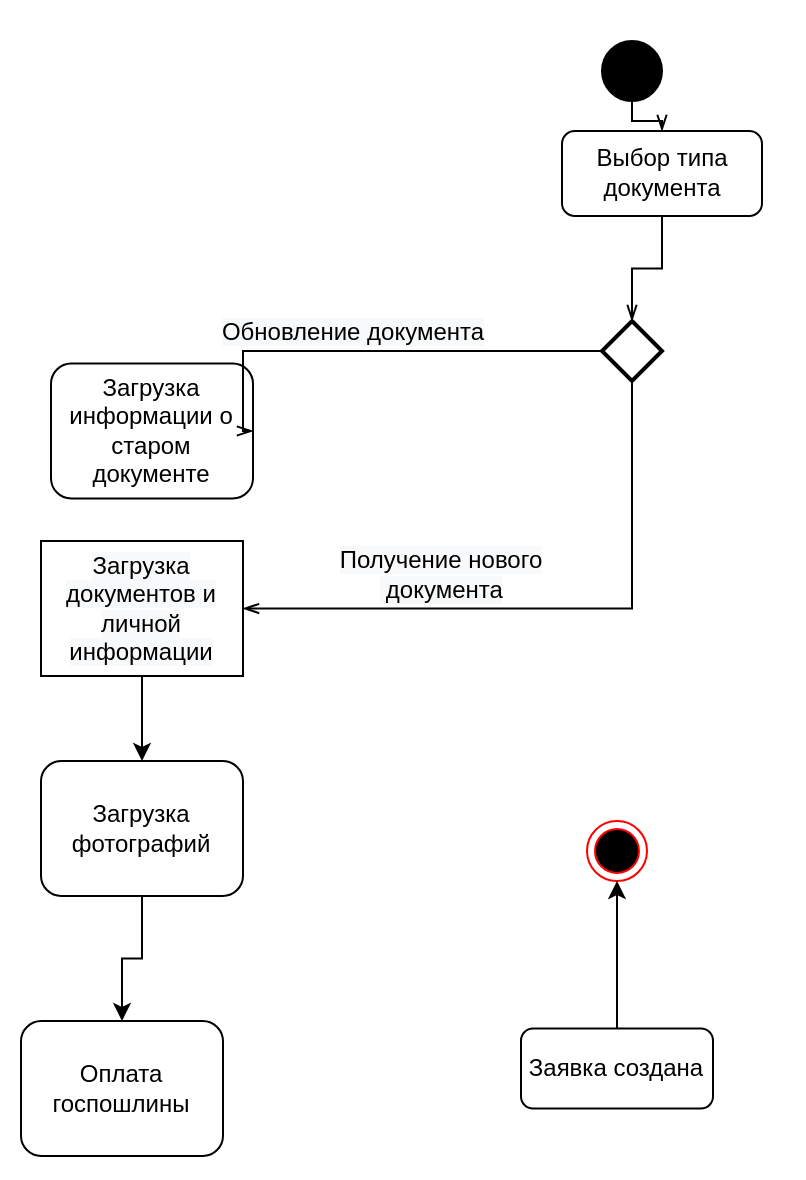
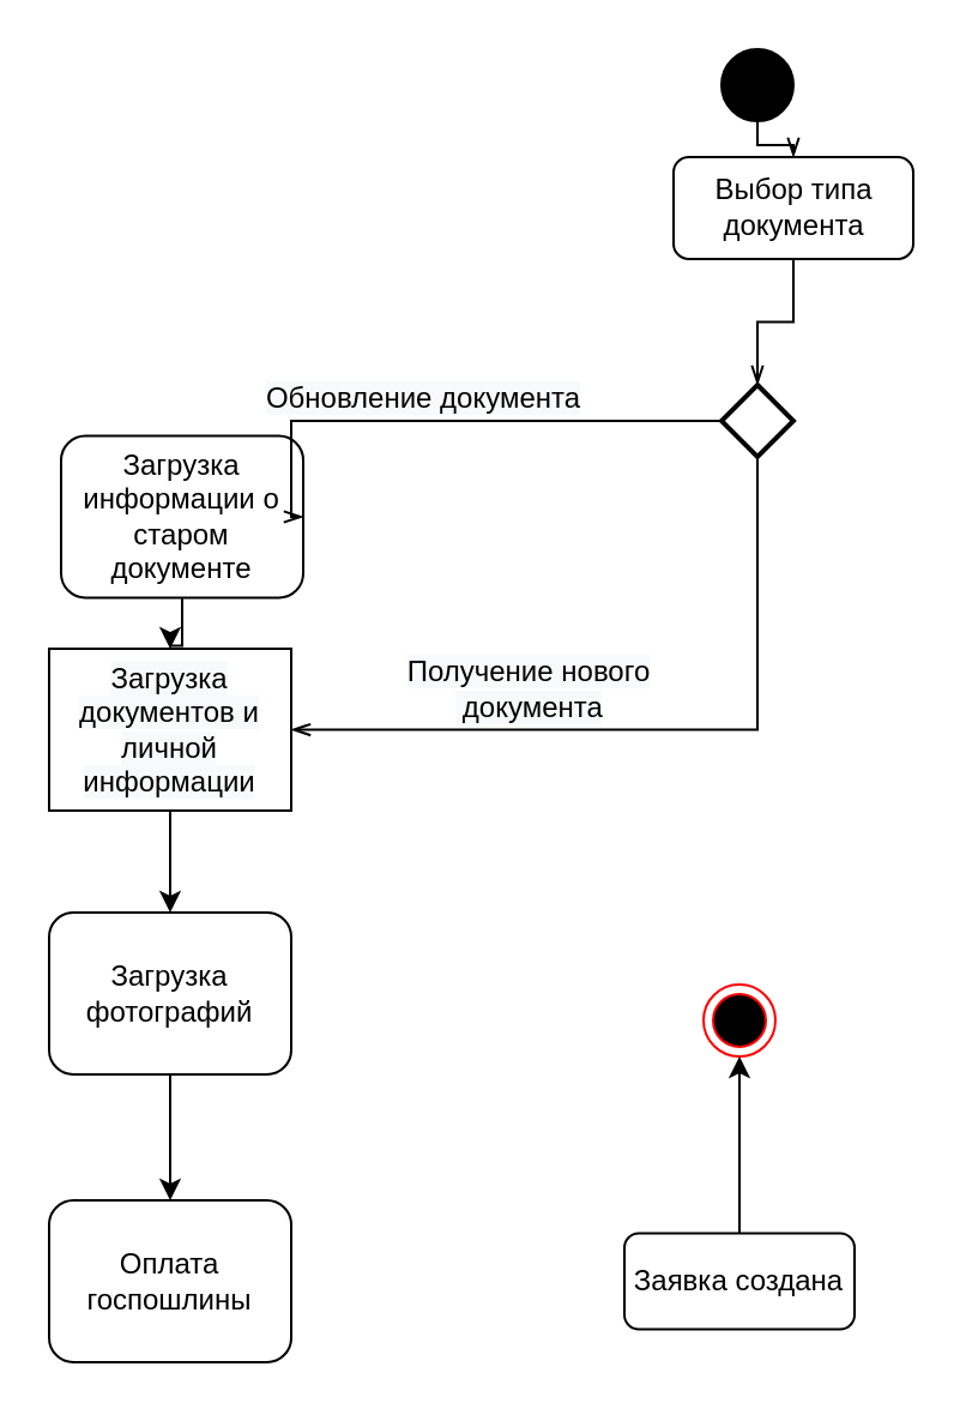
+ <mxCell id="4" style="edgeStyle=orthogonalEdgeStyle;rounded=0;orthogonalLoop=1;jettySize=auto;html=1;entryX=0.5;entryY=0;entryDx=0;entryDy=0;" edge="1" parent="1" source="5" target="15"><mxGeometry relative="1" as="geometry"><mxPoint x="70.5" y="260" as="targetPoint" /></mxGeometry></mxCell>
- <mxCell id="18" value="Оплата госпошлины" style="rounded=1;whiteSpace=wrap;html=1;fillColor=#FFFFFF;strokeColor=#000000;" vertex="1" parent="1"><mxGeometry x="10" y="510" width="101" height="67.5" as="geometry" /></mxCell>
+ <mxCell id="18" value="Оплата госпошлины" style="rounded=1;whiteSpace=wrap;html=1;fillColor=#FFFFFF;strokeColor=#000000;" vertex="1" parent="1"><mxGeometry x="20" y="500" width="101" height="67.5" as="geometry" /></mxCell>
